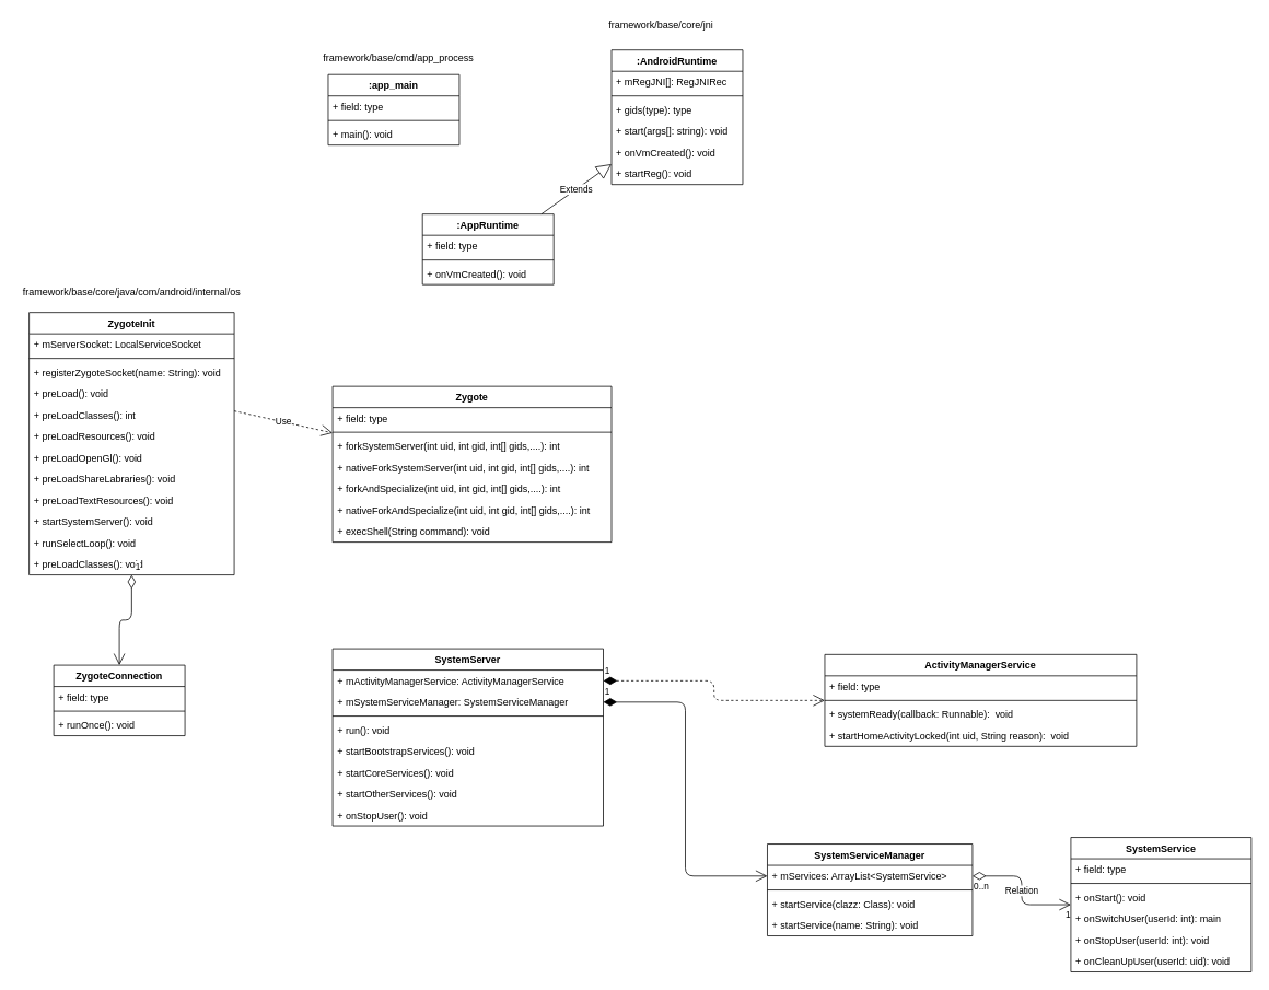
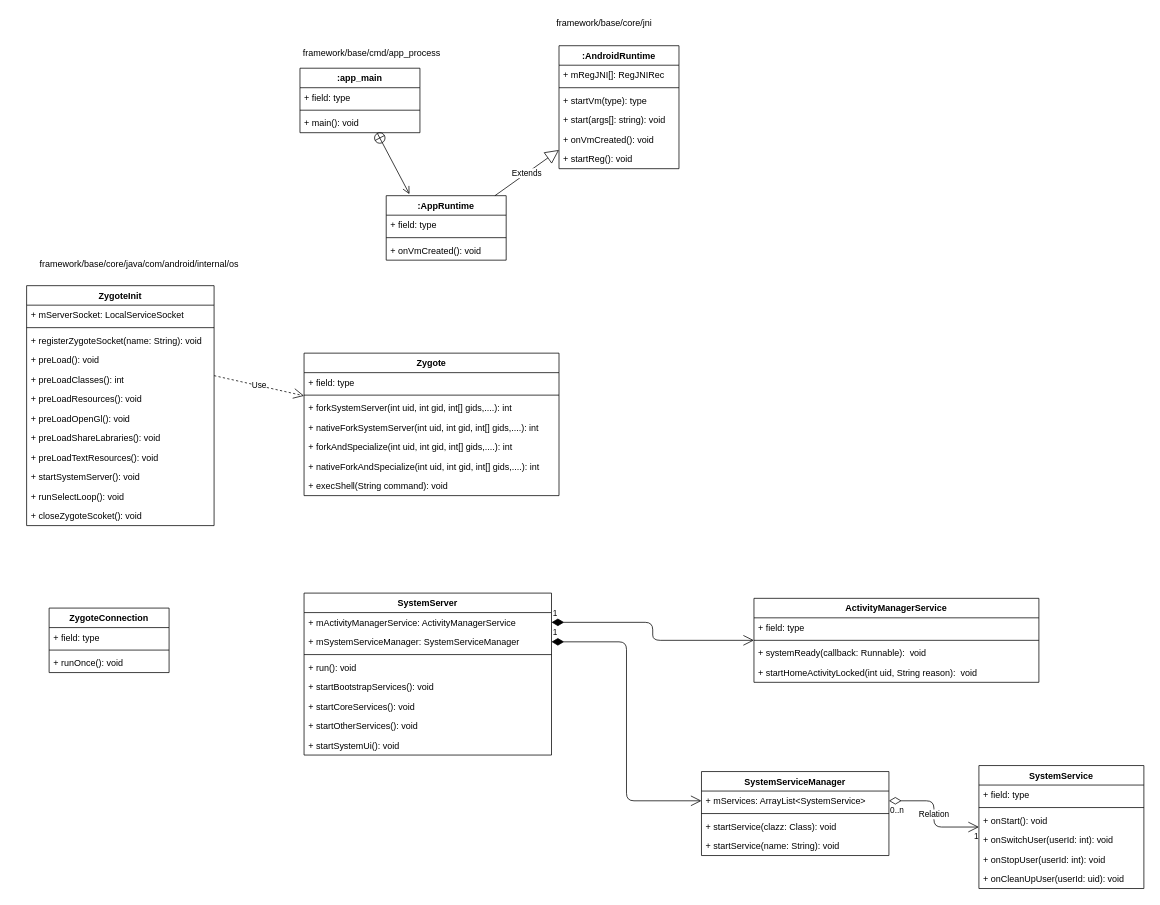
- <mxCell id="77" value="framework/base/cmd/app_process" style="text;html=1;align=center;verticalAlign=middle;resizable=0;points=[];autosize=1;" vertex="1" parent="1"><mxGeometry x="385" y="60" width="200" height="20" as="geometry" /></mxCell>
+ <mxCell id="77" value="framework/base/cmd/app_process" style="text;html=1;align=center;verticalAlign=middle;resizable=0;points=[];autosize=1;" vertex="1" parent="1"><mxGeometry x="395" y="60" width="200" height="20" as="geometry" /></mxCell>
- <mxCell id="6" value="+ gids(type): type" style="text;strokeColor=none;fillColor=none;align=left;verticalAlign=top;spacingLeft=4;spacingRight=4;overflow=hidden;rotatable=0;points=[[0,0.5],[1,0.5]];portConstraint=eastwest;" parent="3" vertex="1"><mxGeometry y="60" width="160" height="26" as="geometry" /></mxCell>
+ <mxCell id="6" value="+ startVm(type): type" style="text;strokeColor=none;fillColor=none;align=left;verticalAlign=top;spacingLeft=4;spacingRight=4;overflow=hidden;rotatable=0;points=[[0,0.5],[1,0.5]];portConstraint=eastwest;" parent="3" vertex="1"><mxGeometry y="60" width="160" height="26" as="geometry" /></mxCell>
+ <mxCell id="2" value="" style="endArrow=open;startArrow=circlePlus;endFill=0;startFill=0;endSize=8;html=1;entryX=0.194;entryY=-0.023;entryDx=0;entryDy=0;entryPerimeter=0;" parent="1" source="50" target="54" edge="1"><mxGeometry width="160" relative="1" as="geometry"><mxPoint x="509.55" y="150" as="sourcePoint" /><mxPoint x="669.55" y="150" as="targetPoint" /></mxGeometry></mxCell>
- <mxCell id="79" value="framework/base/core/java/com/android/internal/os" style="text;html=1;align=center;verticalAlign=middle;resizable=0;points=[];autosize=1;" vertex="1" parent="1"><mxGeometry x="20" y="346" width="280" height="20" as="geometry" /></mxCell>
+ <mxCell id="79" value="framework/base/core/java/com/android/internal/os" style="text;html=1;align=center;verticalAlign=middle;resizable=0;points=[];autosize=1;" vertex="1" parent="1"><mxGeometry x="45" y="341" width="280" height="20" as="geometry" /></mxCell>
- <mxCell id="22" value="+ preLoadClasses(): void" style="text;strokeColor=none;fillColor=none;align=left;verticalAlign=top;spacingLeft=4;spacingRight=4;overflow=hidden;rotatable=0;points=[[0,0.5],[1,0.5]];portConstraint=eastwest;" vertex="1" parent="10"><mxGeometry y="294" width="250" height="26" as="geometry" /></mxCell>
+ <mxCell id="22" value="+ closeZygoteScoket(): void" style="text;strokeColor=none;fillColor=none;align=left;verticalAlign=top;spacingLeft=4;spacingRight=4;overflow=hidden;rotatable=0;points=[[0,0.5],[1,0.5]];portConstraint=eastwest;" vertex="1" parent="10"><mxGeometry y="294" width="250" height="26" as="geometry" /></mxCell>
- <mxCell id="45" value="1" style="endArrow=open;html=1;endSize=12;startArrow=diamondThin;startSize=14;startFill=0;edgeStyle=orthogonalEdgeStyle;align=left;verticalAlign=bottom;" edge="1" parent="1" source="10" target="40"><mxGeometry x="-1" y="3" relative="1" as="geometry"><mxPoint x="135" y="690" as="sourcePoint" /><mxPoint x="295" y="690" as="targetPoint" /></mxGeometry></mxCell>
- <mxCell id="49" value="1" style="endArrow=open;html=1;endSize=12;startArrow=diamondThin;startSize=14;startFill=1;edgeStyle=orthogonalEdgeStyle;align=left;verticalAlign=bottom;dashed=1;" edge="1" parent="1" source="32" target="71"><mxGeometry x="-1" y="3" relative="1" as="geometry"><mxPoint x="725" y="830" as="sourcePoint" /><mxPoint x="885" y="830" as="targetPoint" /></mxGeometry></mxCell>
+ <mxCell id="49" value="1" style="endArrow=open;html=1;endSize=12;startArrow=diamondThin;startSize=14;startFill=1;edgeStyle=orthogonalEdgeStyle;align=left;verticalAlign=bottom;" edge="1" parent="1" source="32" target="71"><mxGeometry x="-1" y="3" relative="1" as="geometry"><mxPoint x="725" y="830" as="sourcePoint" /><mxPoint x="885" y="830" as="targetPoint" /></mxGeometry></mxCell>
- <mxCell id="39" value="+ onStopUser(): void" style="text;strokeColor=none;fillColor=none;align=left;verticalAlign=top;spacingLeft=4;spacingRight=4;overflow=hidden;rotatable=0;points=[[0,0.5],[1,0.5]];portConstraint=eastwest;" vertex="1" parent="31"><mxGeometry y="190" width="330" height="26" as="geometry" /></mxCell>
+ <mxCell id="39" value="+ startSystemUi(): void" style="text;strokeColor=none;fillColor=none;align=left;verticalAlign=top;spacingLeft=4;spacingRight=4;overflow=hidden;rotatable=0;points=[[0,0.5],[1,0.5]];portConstraint=eastwest;" vertex="1" parent="31"><mxGeometry y="190" width="330" height="26" as="geometry" /></mxCell>
- <mxCell id="68" value="+ onSwitchUser(userId: int): main" style="text;strokeColor=none;fillColor=none;align=left;verticalAlign=top;spacingLeft=4;spacingRight=4;overflow=hidden;rotatable=0;points=[[0,0.5],[1,0.5]];portConstraint=eastwest;" vertex="1" parent="64"><mxGeometry y="86" width="220" height="26" as="geometry" /></mxCell>
+ <mxCell id="68" value="+ onSwitchUser(userId: int): void" style="text;strokeColor=none;fillColor=none;align=left;verticalAlign=top;spacingLeft=4;spacingRight=4;overflow=hidden;rotatable=0;points=[[0,0.5],[1,0.5]];portConstraint=eastwest;" vertex="1" parent="64"><mxGeometry y="86" width="220" height="26" as="geometry" /></mxCell>
